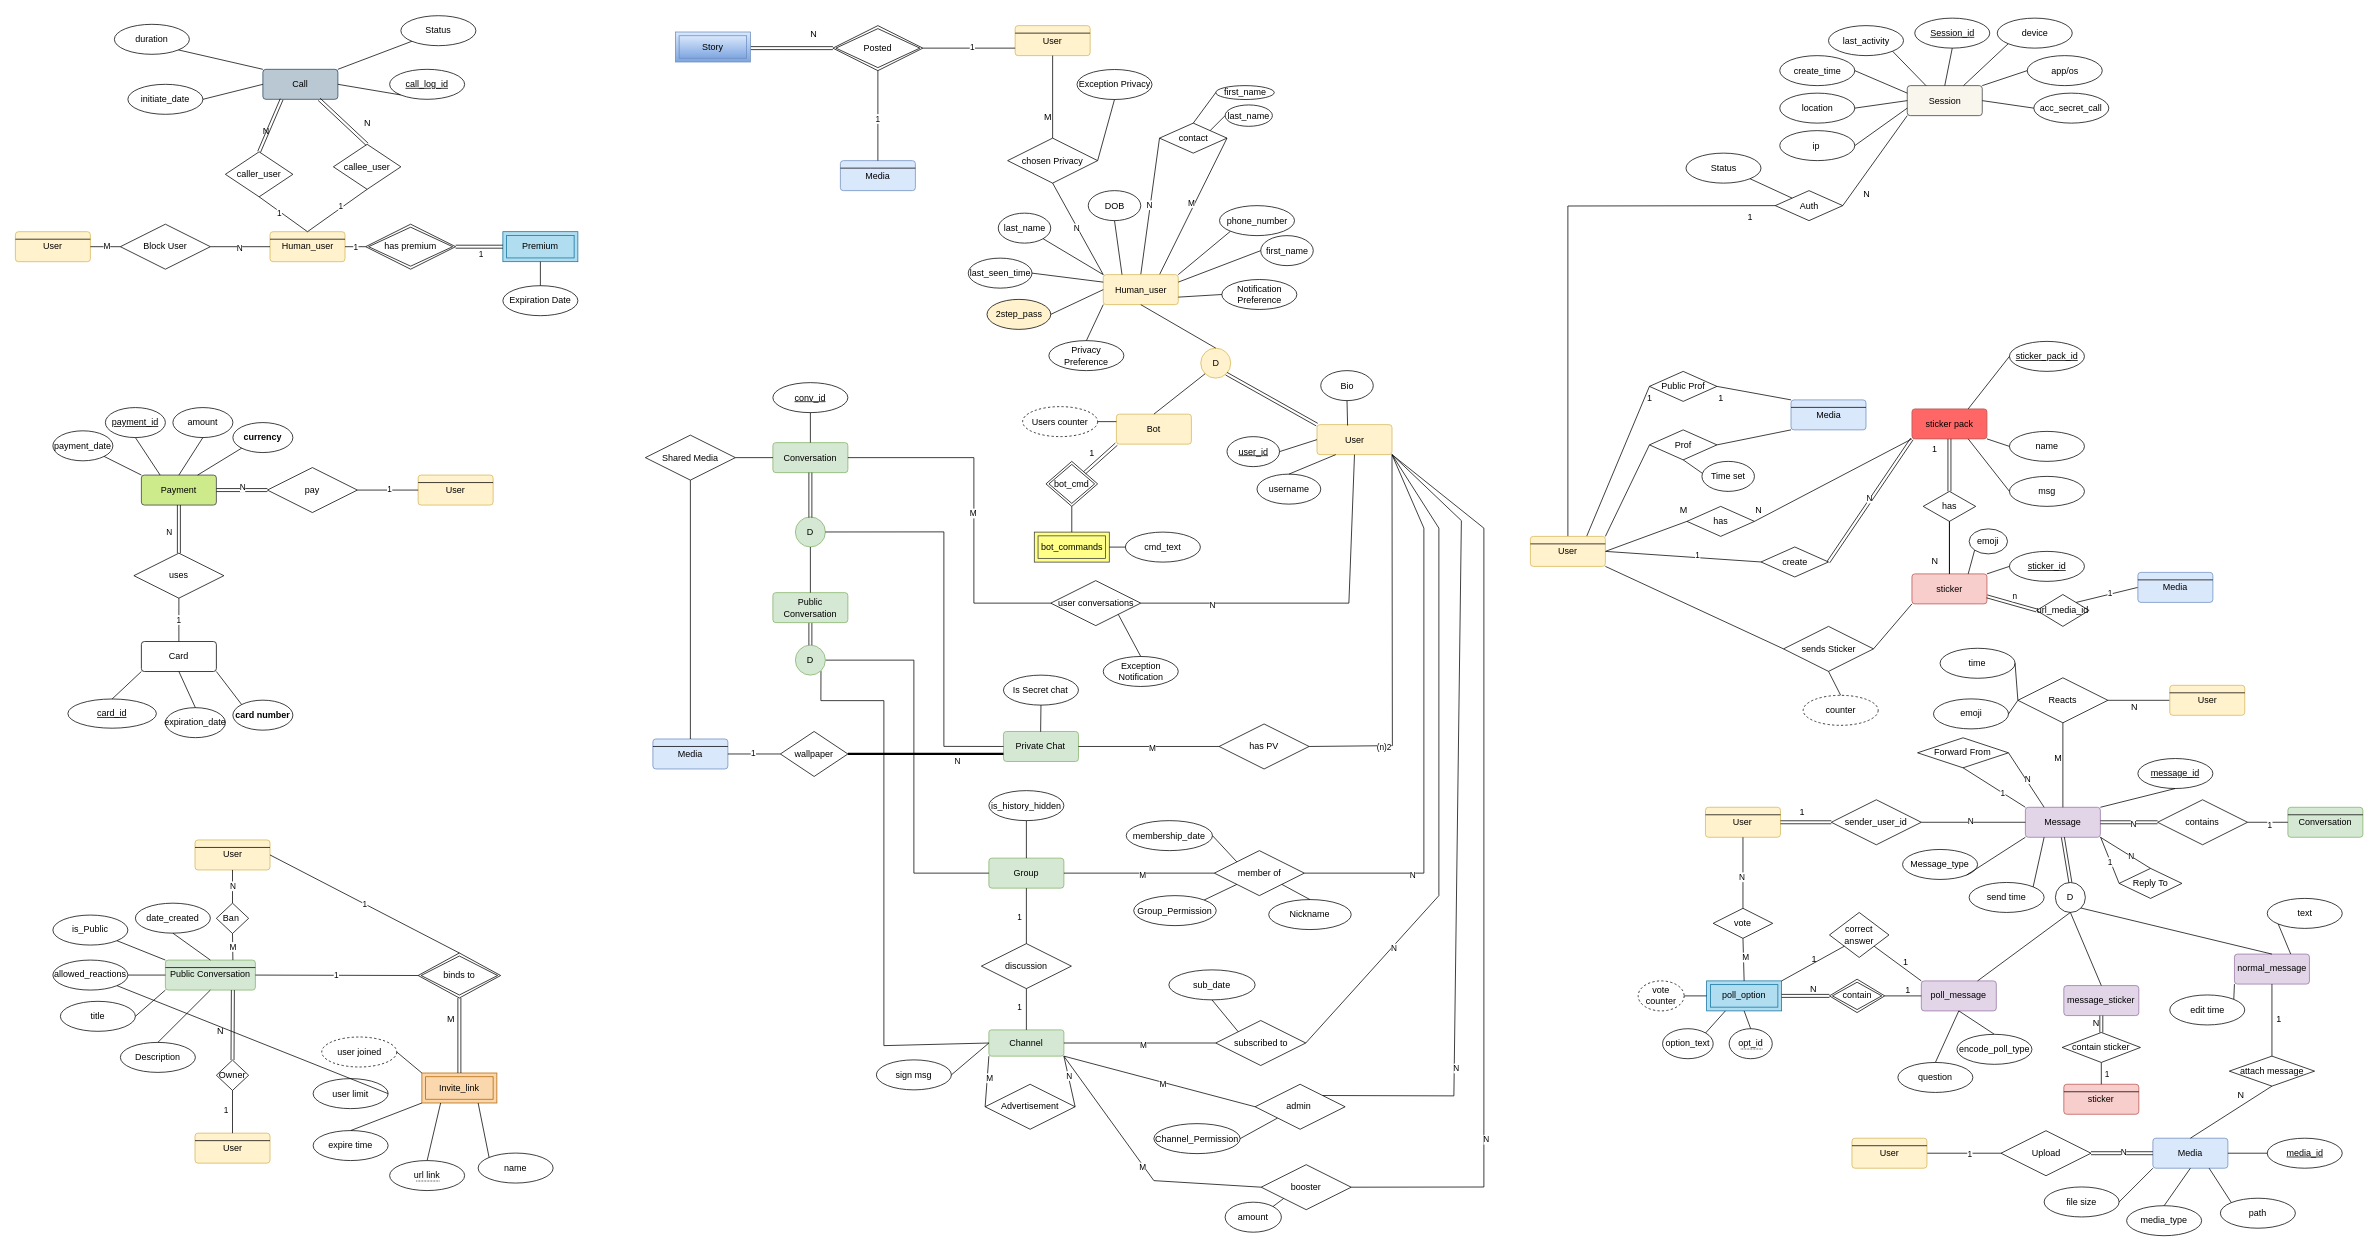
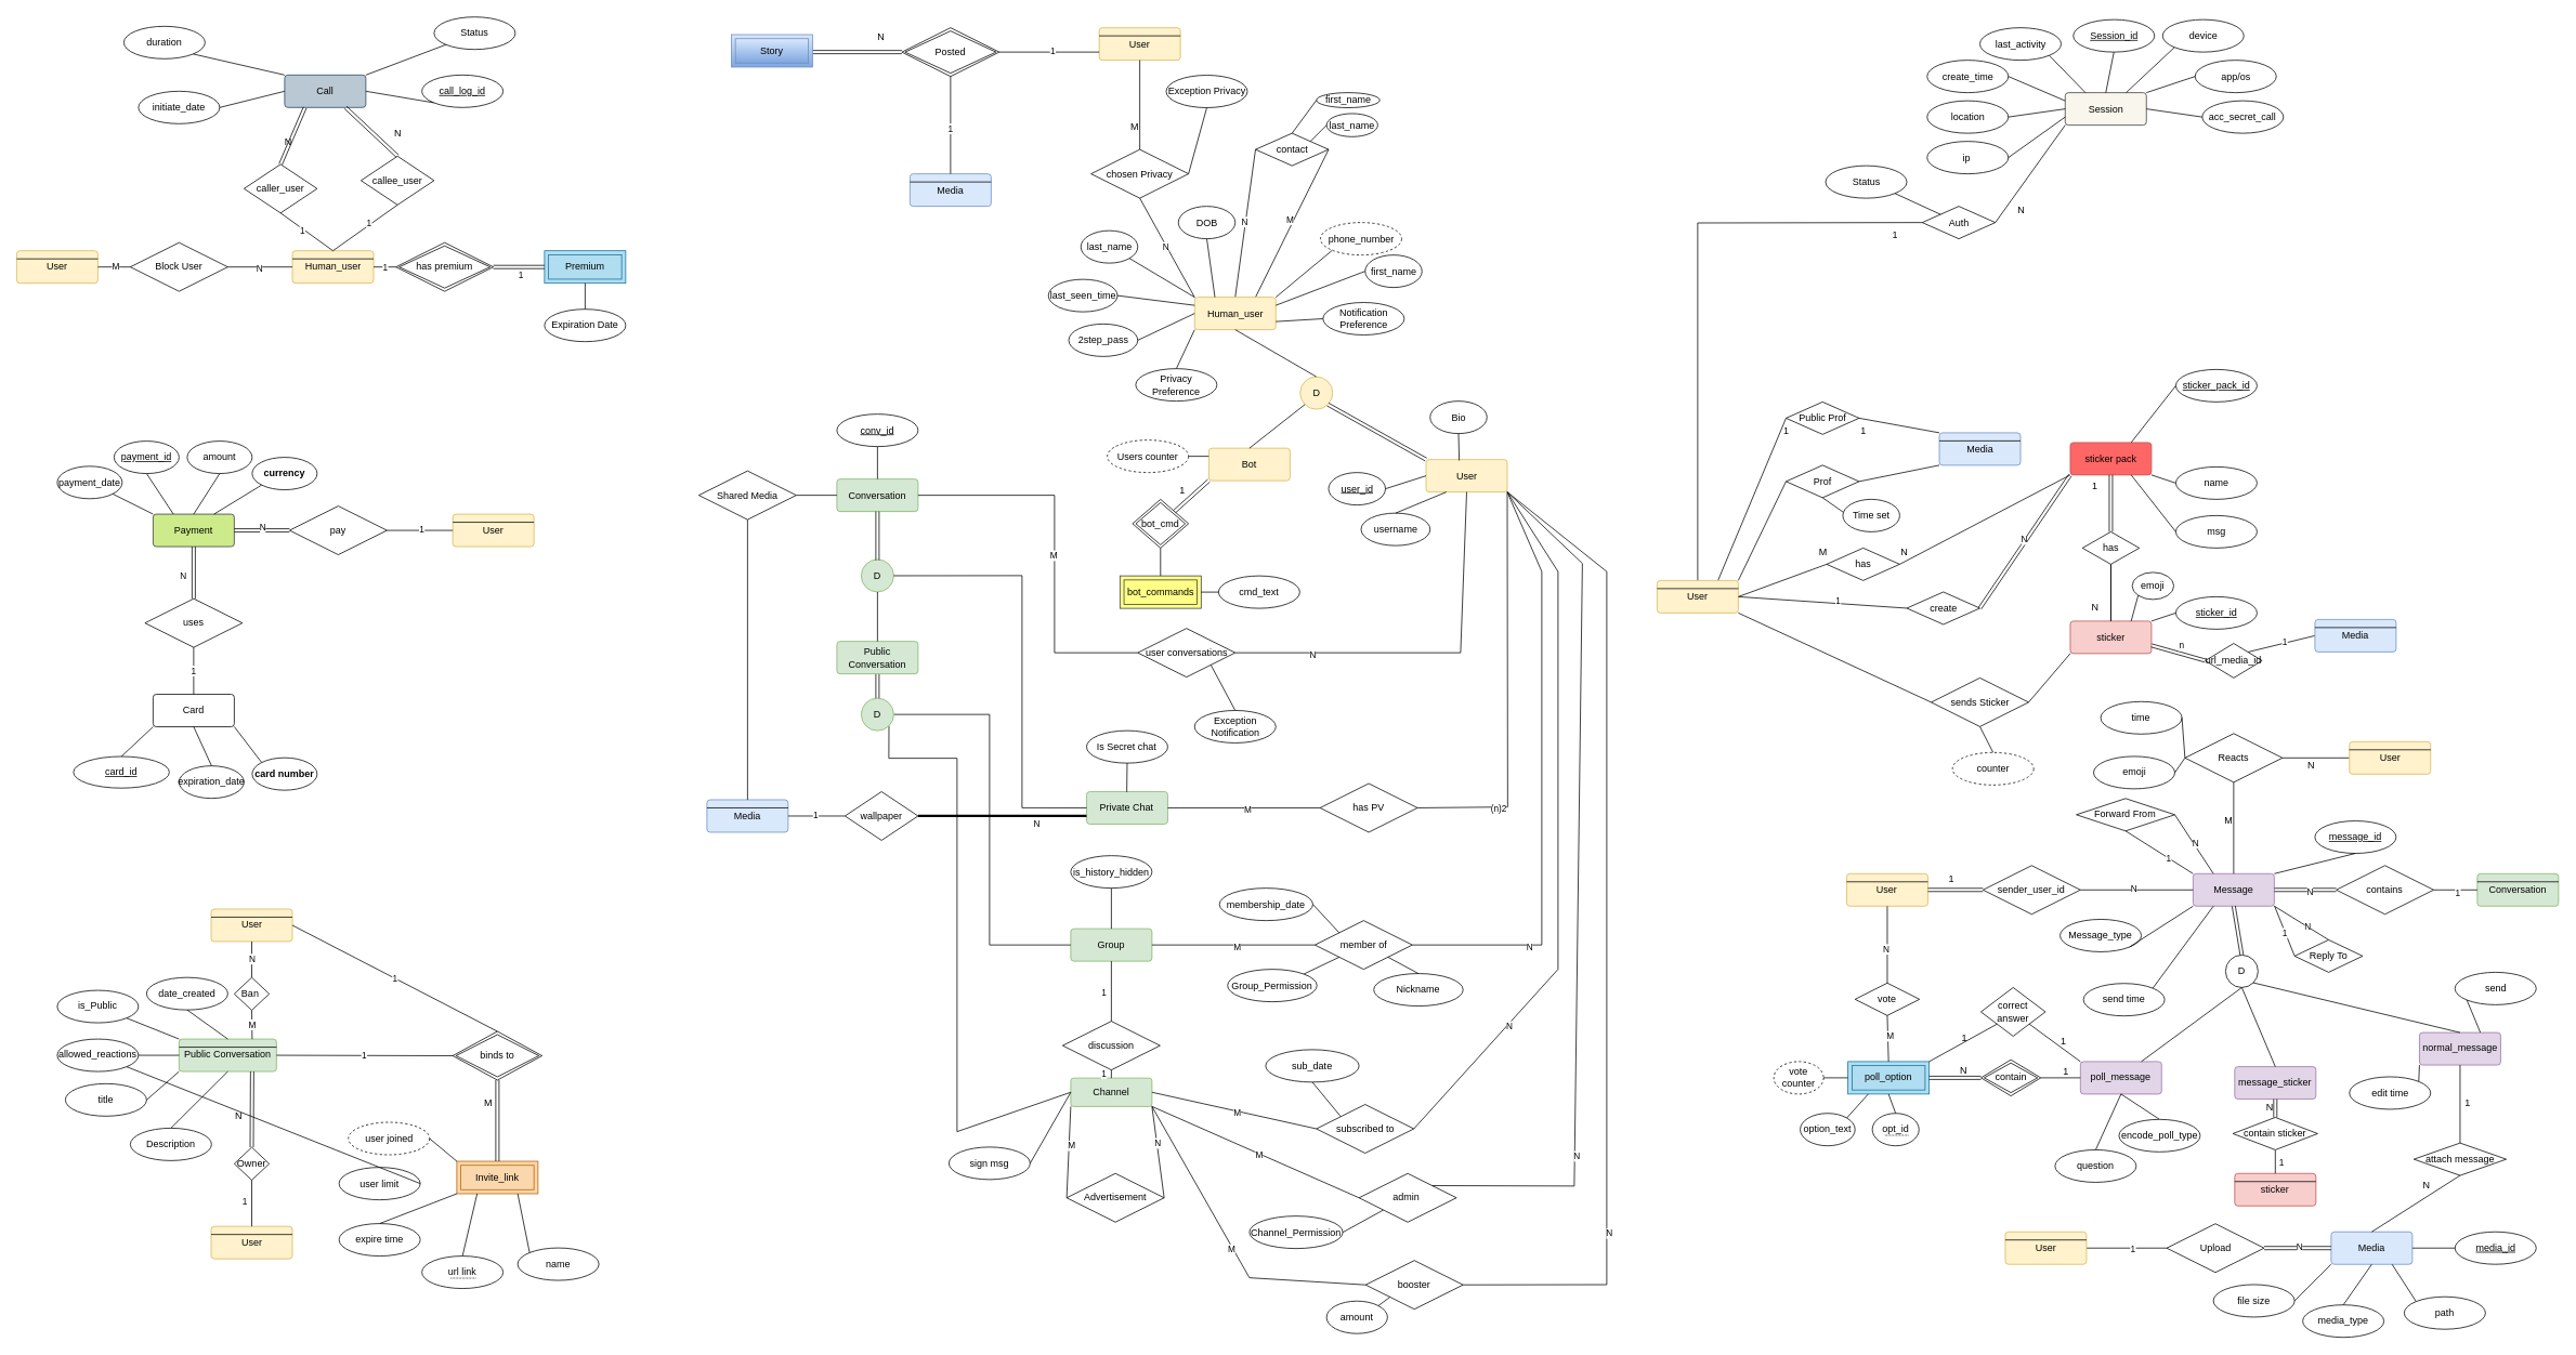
- <mxCell id="9" value="phone_number" style="ellipse;whiteSpace=wrap;html=1;align=center;" parent="1" vertex="1"><mxGeometry x="1625.5" y="273.5" width="100" height="40" as="geometry" /></mxCell>
+ <mxCell id="9" value="phone_number" style="ellipse;whiteSpace=wrap;html=1;align=center;dashed=1;" parent="1" vertex="1"><mxGeometry x="1625.5" y="273.5" width="100" height="40" as="geometry" /></mxCell>
- <mxCell id="14" value="2step_pass" style="ellipse;whiteSpace=wrap;html=1;align=center;fillColor=#fff2cc;" parent="1" vertex="1"><mxGeometry x="1315.5" y="398.5" width="85" height="40" as="geometry" /></mxCell>
+ <mxCell id="14" value="2step_pass" style="ellipse;whiteSpace=wrap;html=1;align=center;" parent="1" vertex="1"><mxGeometry x="1315.5" y="398.5" width="85" height="40" as="geometry" /></mxCell>
- <mxCell id="10" value="send time" style="ellipse;whiteSpace=wrap;html=1;align=center;" parent="1" vertex="1"><mxGeometry x="2625" y="1175.94" width="100" height="40" as="geometry" /></mxCell>
+ <mxCell id="10" value="send time" style="ellipse;whiteSpace=wrap;html=1;align=center;" parent="1" vertex="1"><mxGeometry x="2565" y="1210.94" width="100" height="40" as="geometry" /></mxCell>
- <mxCell id="25" value="text" style="ellipse;whiteSpace=wrap;html=1;align=center;" parent="1" vertex="1"><mxGeometry x="3022.5" y="1197.19" width="100" height="40" as="geometry" /></mxCell>
+ <mxCell id="25" value="send" style="ellipse;whiteSpace=wrap;html=1;align=center;" parent="1" vertex="1"><mxGeometry x="3022.5" y="1197.19" width="100" height="40" as="geometry" /></mxCell>
- <mxCell id="119" value="Channel" style="rounded=1;arcSize=10;whiteSpace=wrap;html=1;align=center;fillColor=#d5e8d4;strokeColor=#82b366;" parent="1" vertex="1"><mxGeometry x="1318" y="1372.5" width="100" height="35" as="geometry" /></mxCell>
+ <mxCell id="119" value="Channel" style="rounded=1;arcSize=10;whiteSpace=wrap;html=1;align=center;fillColor=#d5e8d4;strokeColor=#82b366;" parent="1" vertex="1"><mxGeometry x="1318" y="1327.5" width="100" height="35" as="geometry" /></mxCell>
